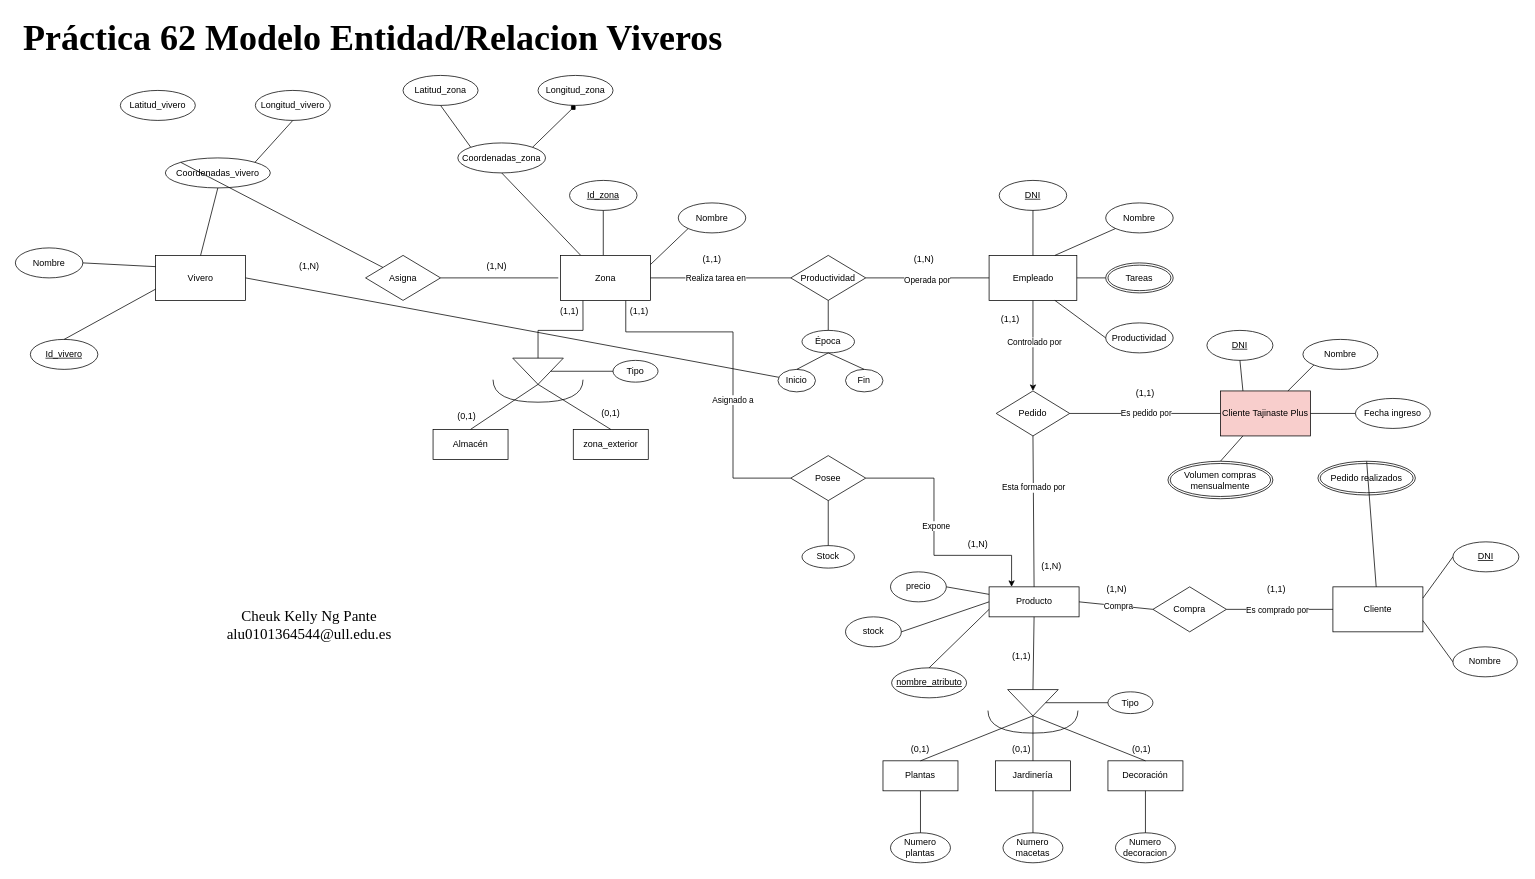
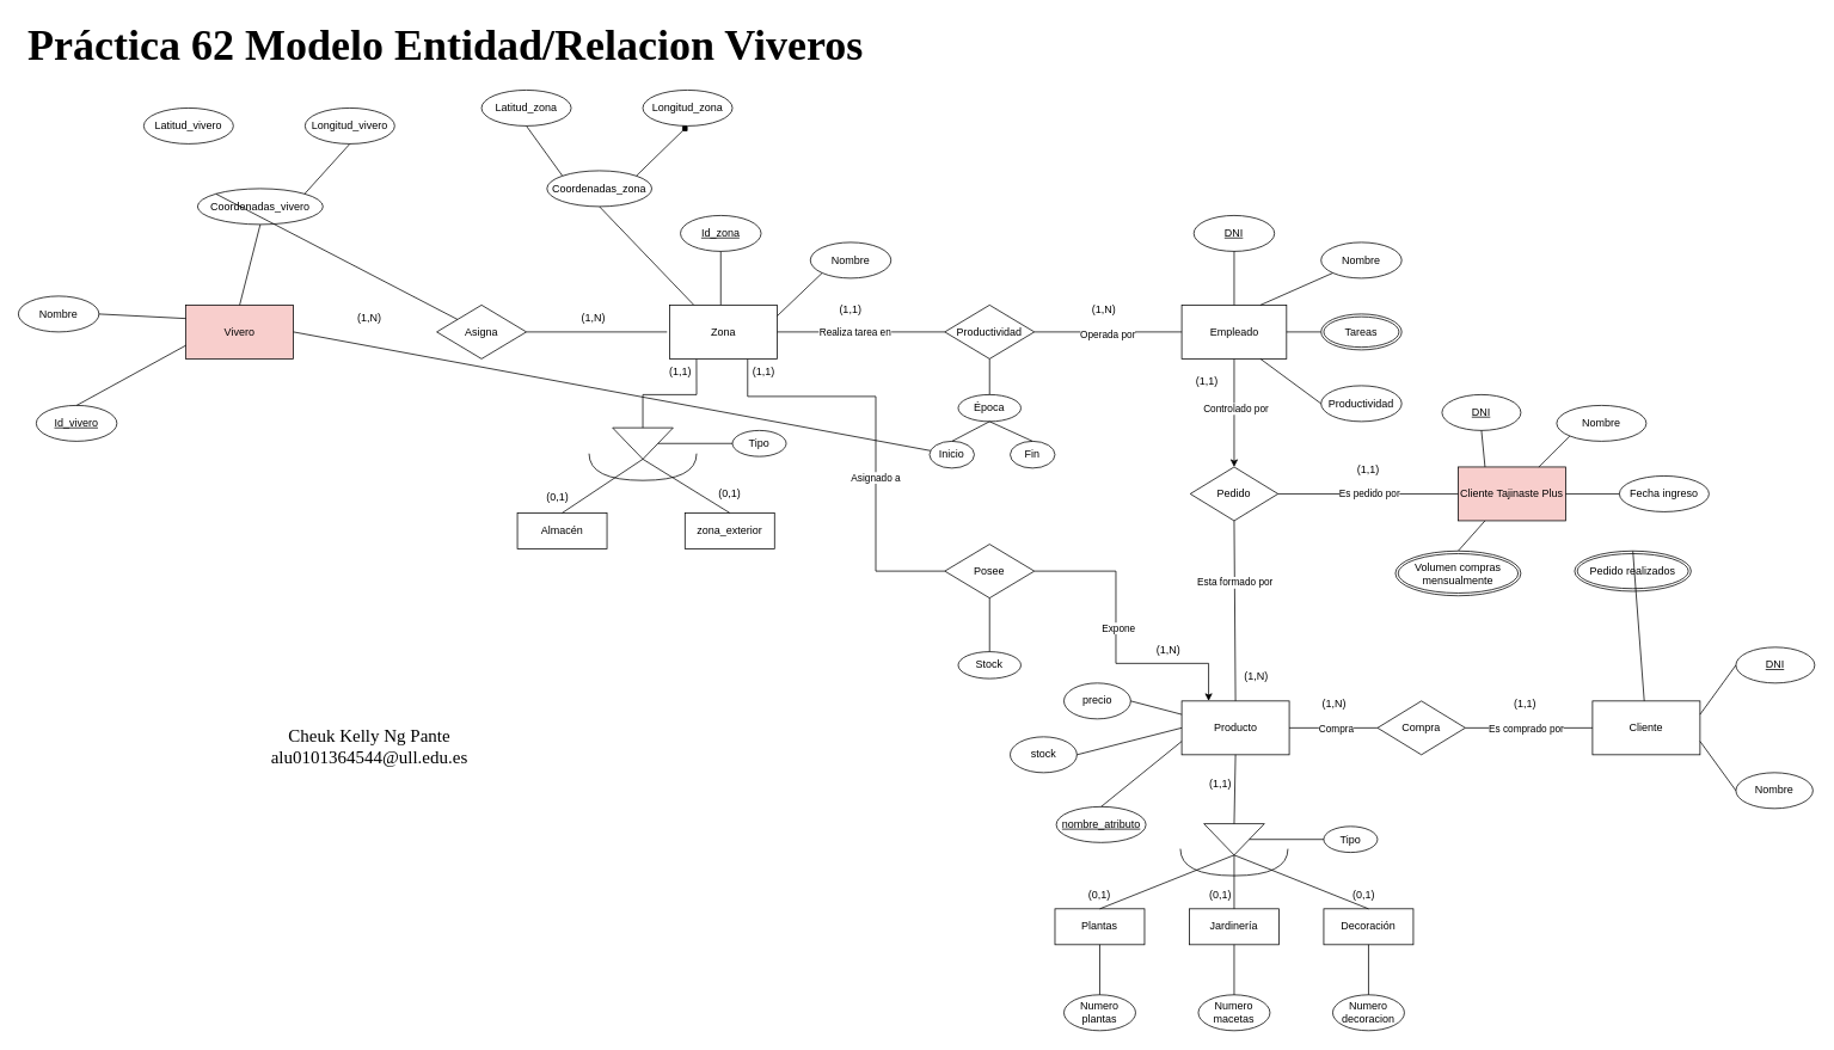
- <mxCell id="2" value="Vivero" style="whiteSpace=wrap;html=1;align=center;" parent="1" vertex="1"><mxGeometry x="207" y="340" width="120" height="60" as="geometry" /></mxCell>
+ <mxCell id="2" value="Vivero" style="whiteSpace=wrap;html=1;align=center;fillColor=#f8cecc;" parent="1" vertex="1"><mxGeometry x="207" y="340" width="120" height="60" as="geometry" /></mxCell>
- <mxCell id="46" value="Producto" style="whiteSpace=wrap;html=1;align=center;" parent="1" vertex="1"><mxGeometry x="1318.5" y="782" width="120" height="40" as="geometry" /></mxCell>
+ <mxCell id="46" value="Producto" style="whiteSpace=wrap;html=1;align=center;" parent="1" vertex="1"><mxGeometry x="1318.5" y="782" width="120" height="60" as="geometry" /></mxCell>
- <mxCell id="132" value="nombre_atributo" style="ellipse;whiteSpace=wrap;html=1;align=center;fontStyle=4;" vertex="1" parent="1"><mxGeometry x="1188.5" y="890" width="100" height="40" as="geometry" /></mxCell>
+ <mxCell id="132" value="nombre_atributo" style="ellipse;whiteSpace=wrap;html=1;align=center;fontStyle=4;" vertex="1" parent="1"><mxGeometry x="1178.5" y="900" width="100" height="40" as="geometry" /></mxCell>
